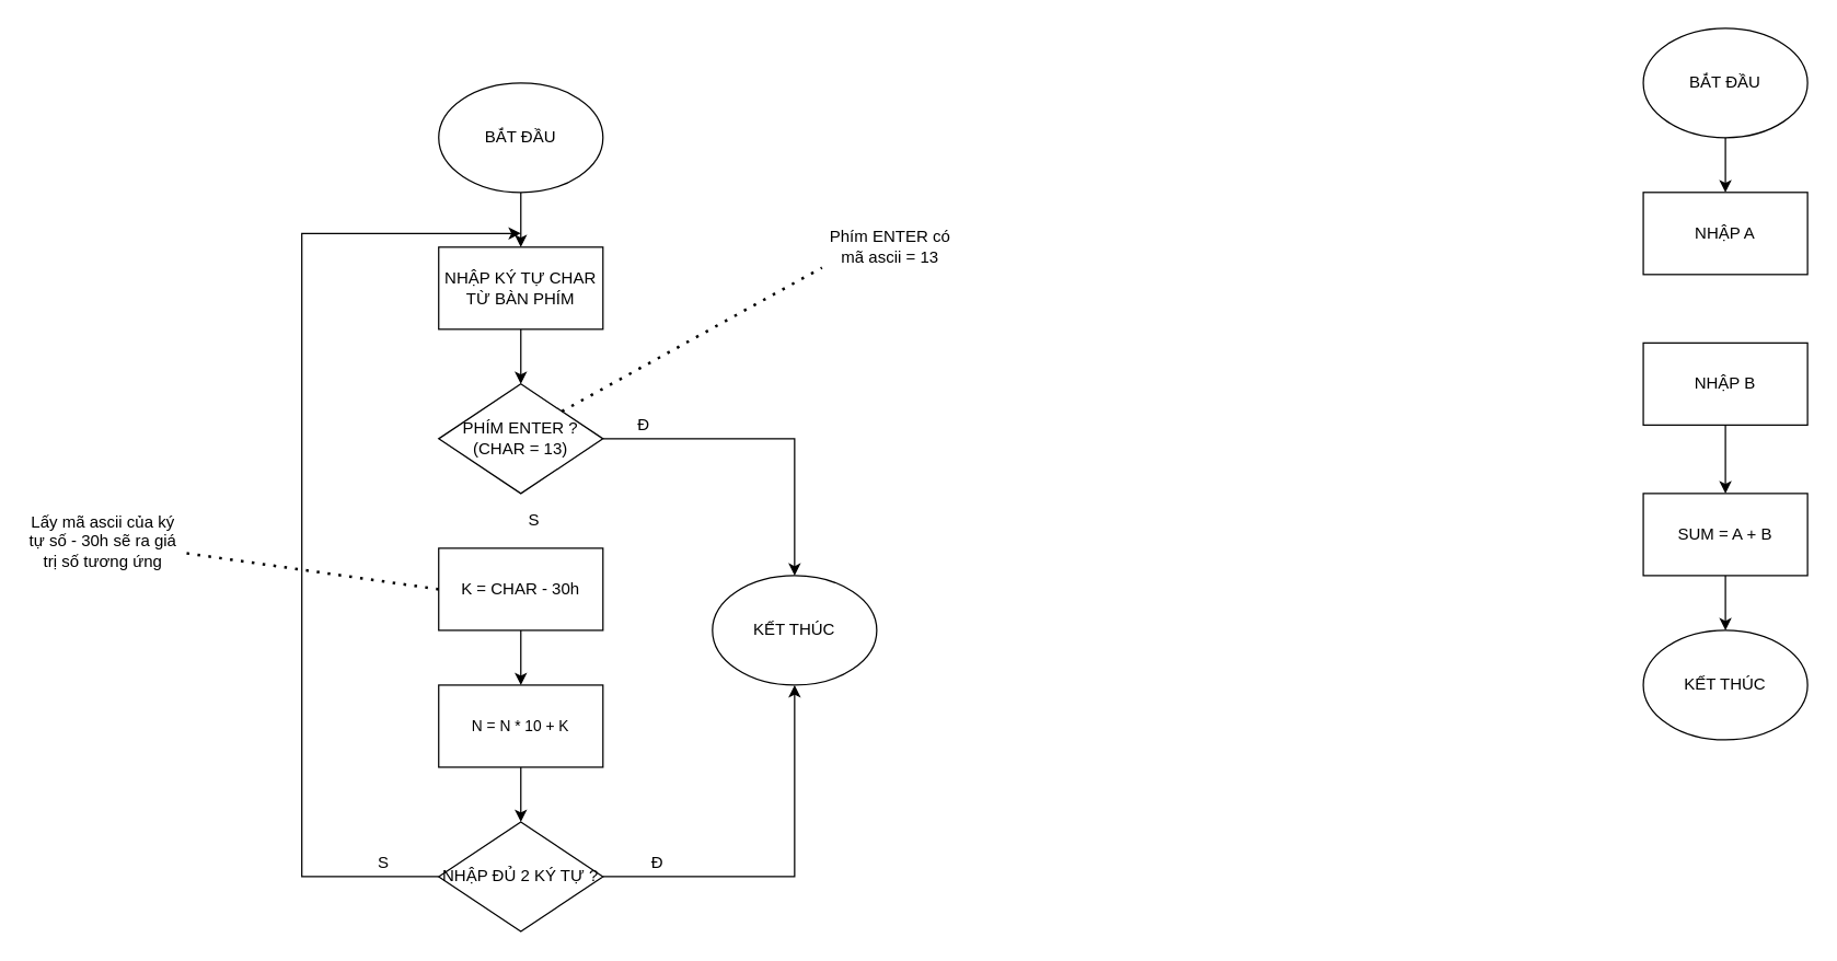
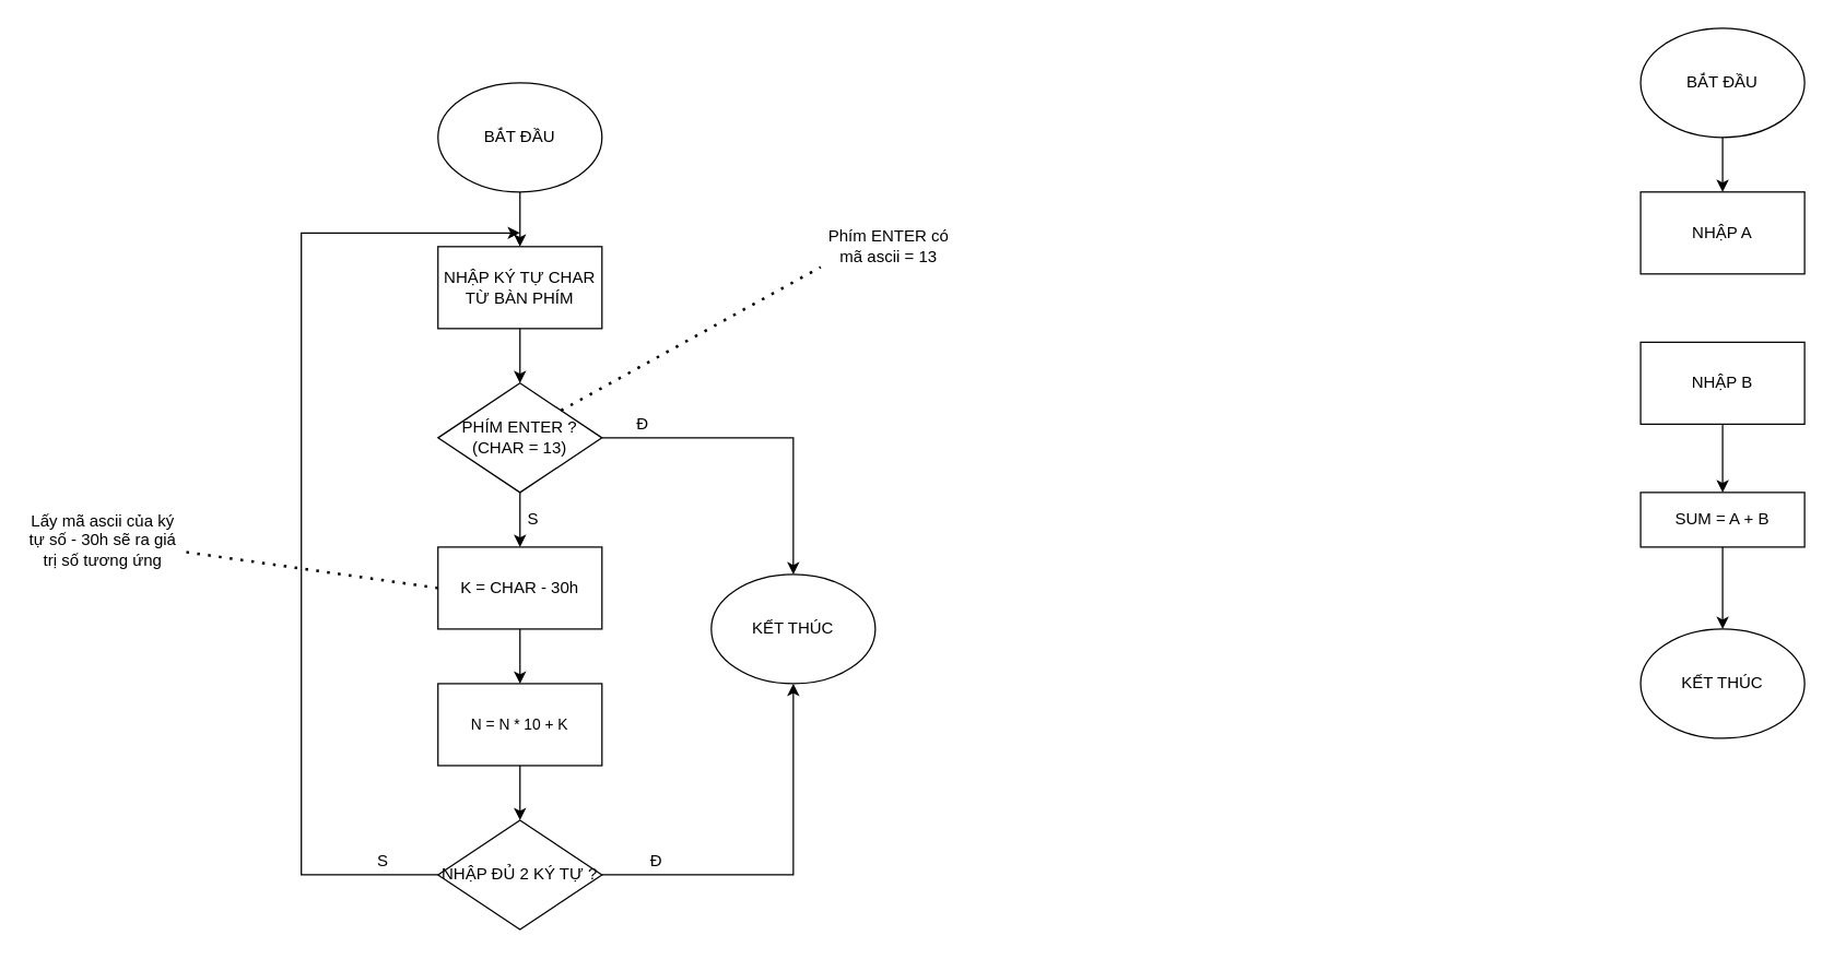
+ <mxCell id="10" value="" style="edgeStyle=orthogonalEdgeStyle;rounded=0;orthogonalLoop=1;jettySize=auto;html=1;" edge="1" parent="1" source="11" target="7"><mxGeometry relative="1" as="geometry" /></mxCell>
- <mxCell id="31" value="SUM = A + B" style="rounded=0;whiteSpace=wrap;html=1;" vertex="1" parent="1"><mxGeometry x="1200" y="360" width="120" height="60" as="geometry" /></mxCell>
+ <mxCell id="31" value="SUM = A + B" style="rounded=0;whiteSpace=wrap;html=1;" vertex="1" parent="1"><mxGeometry x="1200" y="360" width="120" height="40" as="geometry" /></mxCell>
